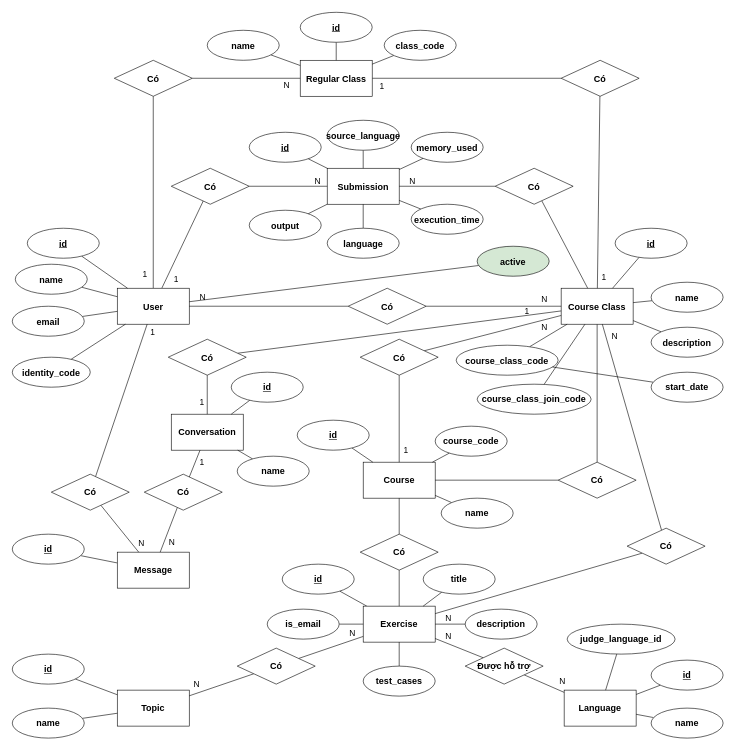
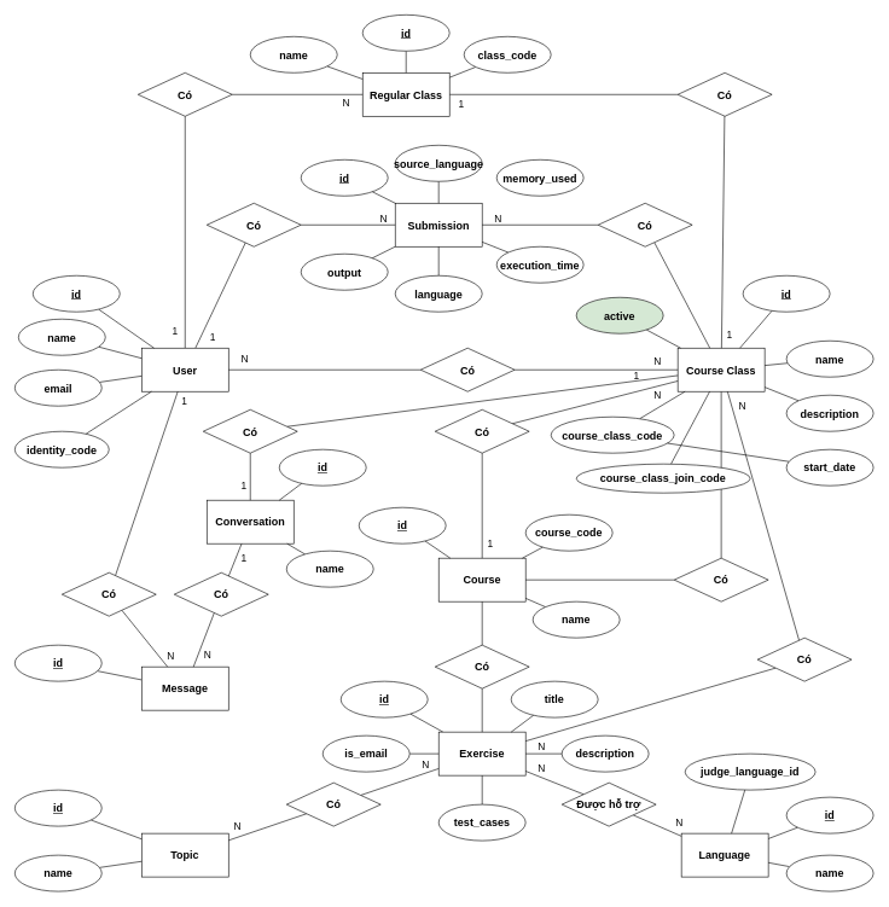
- <mxCell id="65" value="" style="edgeStyle=none;html=1;endArrow=none;endFill=0;" edge="1" parent="1" source="66" target="22"><mxGeometry relative="1" as="geometry" /></mxCell>
- <mxCell id="93" value="" style="edgeStyle=none;html=1;endArrow=none;endFill=0;" edge="1" parent="1" source="94" target="10"><mxGeometry relative="1" as="geometry" /></mxCell>
+ <mxCell id="93" value="" style="edgeStyle=none;html=1;endArrow=none;endFill=0;" edge="1" parent="1" source="94" target="25"><mxGeometry relative="1" as="geometry" /></mxCell>
- <mxCell id="100" value="&lt;span style=&quot;font-size: 15px;&quot;&gt;&lt;b&gt;course_class_join_code&lt;/b&gt;&lt;/span&gt;" style="ellipse;whiteSpace=wrap;html=1;" vertex="1" parent="1"><mxGeometry x="795" y="640" width="190" height="50" as="geometry" /></mxCell>
+ <mxCell id="100" value="&lt;span style=&quot;font-size: 15px;&quot;&gt;&lt;b&gt;course_class_join_code&lt;/b&gt;&lt;/span&gt;" style="ellipse;whiteSpace=wrap;html=1;" vertex="1" parent="1"><mxGeometry x="795" y="640" width="240" height="40" as="geometry" /></mxCell>
